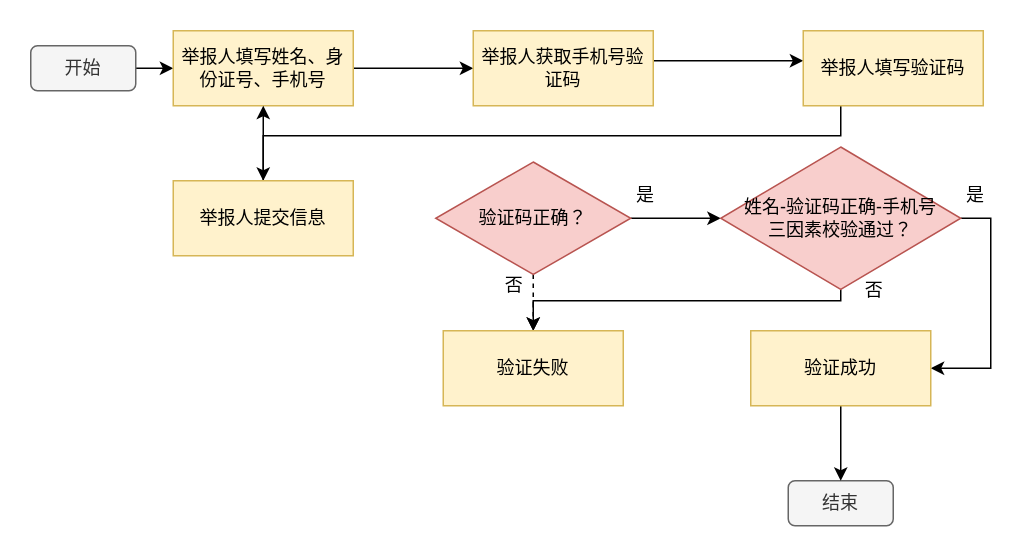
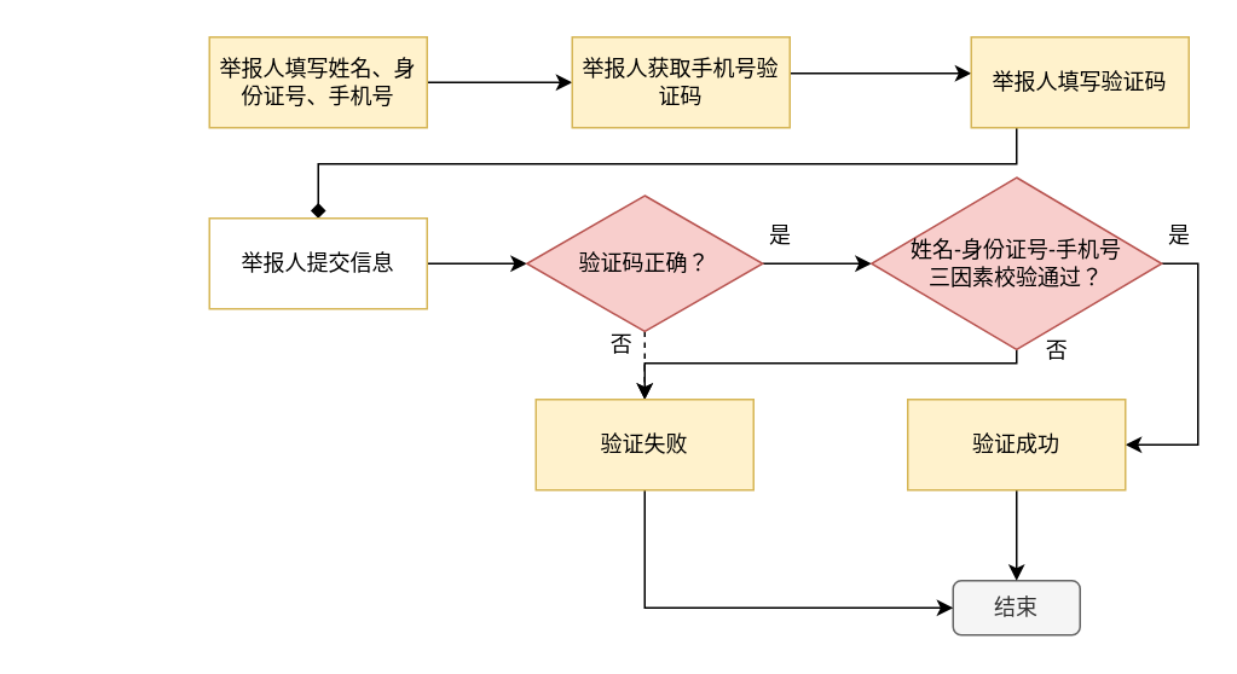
- <mxCell id="3" value="开始" style="rounded=1;whiteSpace=wrap;html=1;fillColor=#f5f5f5;fontColor=#333333;strokeColor=#666666;" parent="1" vertex="1"><mxGeometry x="20" y="30" width="70" height="30" as="geometry" /></mxCell>
- <mxCell id="2" value="" style="edgeStyle=orthogonalEdgeStyle;rounded=0;orthogonalLoop=1;jettySize=auto;html=1;" edge="1" parent="1" source="3" target="5"><mxGeometry relative="1" as="geometry" /></mxCell>
- <mxCell id="10" value="" style="edgeStyle=orthogonalEdgeStyle;rounded=0;orthogonalLoop=1;jettySize=auto;html=1;" edge="1" parent="1" source="11" target="5"><mxGeometry relative="1" as="geometry" /></mxCell>
+ <mxCell id="10" value="" style="edgeStyle=orthogonalEdgeStyle;rounded=0;orthogonalLoop=1;jettySize=auto;html=1;" edge="1" parent="1" source="11" target="15"><mxGeometry relative="1" as="geometry" /></mxCell>
- <mxCell id="8" style="edgeStyle=orthogonalEdgeStyle;rounded=0;orthogonalLoop=1;jettySize=auto;html=1;" edge="1" parent="1" source="9" target="11"><mxGeometry relative="1" as="geometry"><Array as="points"><mxPoint x="560" y="90" /><mxPoint x="175" y="90" /></Array></mxGeometry></mxCell>
+ <mxCell id="8" style="edgeStyle=orthogonalEdgeStyle;rounded=0;orthogonalLoop=1;jettySize=auto;html=1;endArrow=diamond;" edge="1" parent="1" source="9" target="11"><mxGeometry relative="1" as="geometry"><Array as="points"><mxPoint x="560" y="90" /><mxPoint x="175" y="90" /></Array></mxGeometry></mxCell>
- <mxCell id="11" value="举报人提交信息" style="rounded=0;whiteSpace=wrap;html=1;fillColor=#fff2cc;strokeColor=#d6b656;" parent="1" vertex="1"><mxGeometry x="115" y="120" width="120" height="50" as="geometry" /></mxCell>
+ <mxCell id="11" value="举报人提交信息" style="rounded=0;whiteSpace=wrap;html=1;fillColor=#ffffff;strokeColor=#d6b656;" parent="1" vertex="1"><mxGeometry x="115" y="120" width="120" height="50" as="geometry" /></mxCell>
- <mxCell id="18" value="&lt;span style=&quot;&quot;&gt;姓名-验证码正确-手机号&lt;br&gt;三因素校验通过？&lt;/span&gt;" style="rhombus;whiteSpace=wrap;html=1;fillColor=#f8cecc;strokeColor=#b85450;" vertex="1" parent="1"><mxGeometry x="480" y="97.5" width="160" height="95" as="geometry" /></mxCell>
+ <mxCell id="18" value="&lt;span style=&quot;&quot;&gt;姓名-身份证号-手机号&lt;br&gt;三因素校验通过？&lt;/span&gt;" style="rhombus;whiteSpace=wrap;html=1;fillColor=#f8cecc;strokeColor=#b85450;" vertex="1" parent="1"><mxGeometry x="480" y="97.5" width="160" height="95" as="geometry" /></mxCell>
+ <mxCell id="19" style="edgeStyle=orthogonalEdgeStyle;rounded=0;orthogonalLoop=1;jettySize=auto;html=1;entryX=0;entryY=0.5;entryDx=0;entryDy=0;" edge="1" parent="1" source="20" target="12"><mxGeometry relative="1" as="geometry"><Array as="points"><mxPoint x="355" y="335" /></Array></mxGeometry></mxCell>
